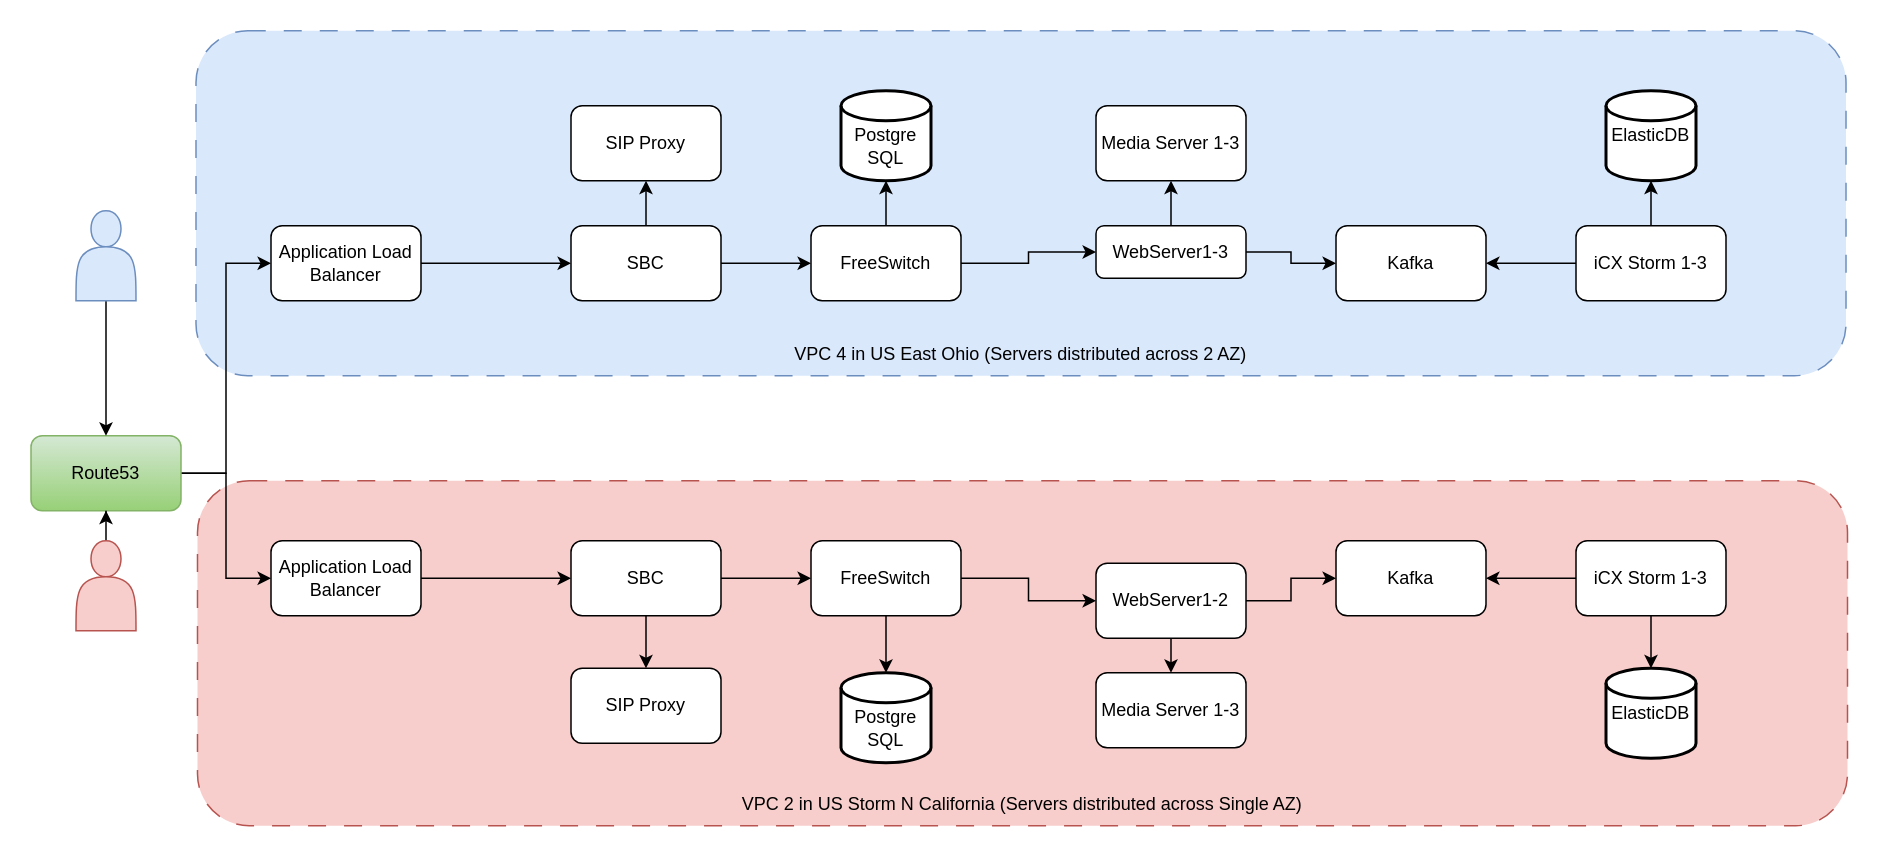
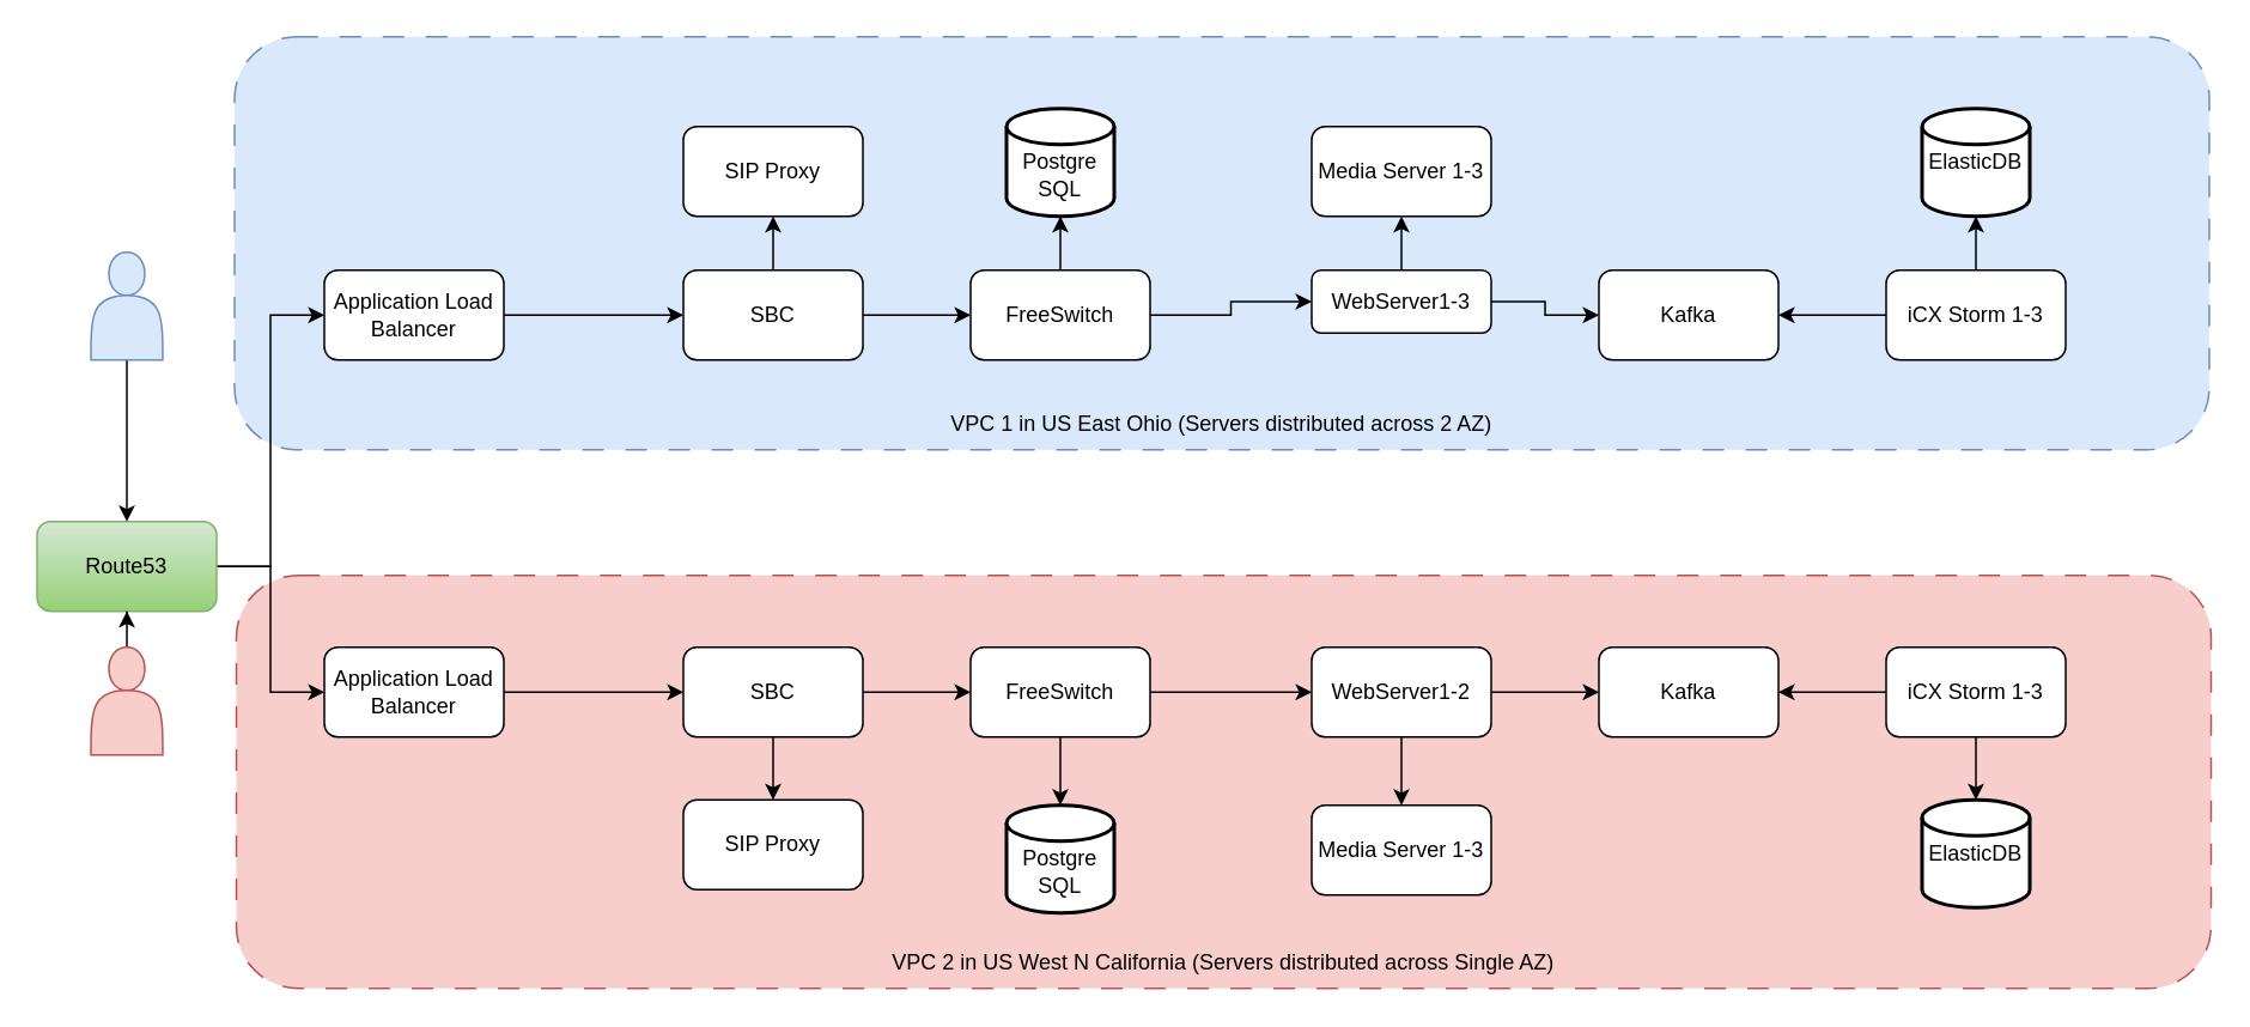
- <mxCell id="3" value="&lt;br&gt;&lt;div&gt;&lt;br&gt;&lt;/div&gt;&lt;div&gt;&lt;br&gt;&lt;/div&gt;&lt;div&gt;&lt;br&gt;&lt;/div&gt;&lt;div&gt;&lt;br&gt;&lt;/div&gt;&lt;div&gt;&lt;br&gt;&lt;/div&gt;&lt;div&gt;&lt;br&gt;&lt;/div&gt;&lt;div&gt;&lt;br&gt;&lt;/div&gt;&lt;div&gt;&lt;br&gt;&lt;/div&gt;&lt;div&gt;&lt;br&gt;&lt;/div&gt;&lt;div&gt;&lt;br&gt;&lt;/div&gt;&lt;div&gt;&lt;br&gt;&lt;/div&gt;&lt;div&gt;&lt;br&gt;&lt;/div&gt;&lt;div&gt;&lt;br&gt;&lt;/div&gt;&lt;div&gt;VPC 4 in US East Ohio (Servers distributed across 2 AZ)&lt;br&gt;&lt;/div&gt;" style="html=1;dashed=1;whiteSpace=wrap;rounded=1;fillColor=#dae8fc;dashPattern=12 12;strokeColor=#6c8ebf;" vertex="1" parent="1"><mxGeometry x="130" y="20" width="1100" height="230" as="geometry" /></mxCell>
+ <mxCell id="3" value="&lt;br&gt;&lt;div&gt;&lt;br&gt;&lt;/div&gt;&lt;div&gt;&lt;br&gt;&lt;/div&gt;&lt;div&gt;&lt;br&gt;&lt;/div&gt;&lt;div&gt;&lt;br&gt;&lt;/div&gt;&lt;div&gt;&lt;br&gt;&lt;/div&gt;&lt;div&gt;&lt;br&gt;&lt;/div&gt;&lt;div&gt;&lt;br&gt;&lt;/div&gt;&lt;div&gt;&lt;br&gt;&lt;/div&gt;&lt;div&gt;&lt;br&gt;&lt;/div&gt;&lt;div&gt;&lt;br&gt;&lt;/div&gt;&lt;div&gt;&lt;br&gt;&lt;/div&gt;&lt;div&gt;&lt;br&gt;&lt;/div&gt;&lt;div&gt;&lt;br&gt;&lt;/div&gt;&lt;div&gt;VPC 1 in US East Ohio (Servers distributed across 2 AZ)&lt;br&gt;&lt;/div&gt;" style="html=1;dashed=1;whiteSpace=wrap;rounded=1;fillColor=#dae8fc;dashPattern=12 12;strokeColor=#6c8ebf;" vertex="1" parent="1"><mxGeometry x="130" y="20" width="1100" height="230" as="geometry" /></mxCell>
- <mxCell id="32" value="WebServer1-2" style="html=1;dashed=0;whiteSpace=wrap;rounded=1;" vertex="1" parent="1"><mxGeometry x="730" y="375" width="100" height="50" as="geometry" /></mxCell>
+ <mxCell id="32" value="WebServer1-2" style="html=1;dashed=0;whiteSpace=wrap;rounded=1;" vertex="1" parent="1"><mxGeometry x="730" y="360" width="100" height="50" as="geometry" /></mxCell>
- <mxCell id="2" value="&lt;div&gt;&lt;br&gt;&lt;/div&gt;&lt;div&gt;&lt;br&gt;&lt;/div&gt;&lt;div&gt;&lt;br&gt;&lt;/div&gt;&lt;div&gt;&lt;br&gt;&lt;/div&gt;&lt;div&gt;&lt;br&gt;&lt;/div&gt;&lt;div&gt;&lt;br&gt;&lt;/div&gt;&lt;div&gt;&lt;br&gt;&lt;/div&gt;&lt;div&gt;&lt;br&gt;&lt;/div&gt;&lt;div&gt;&lt;br&gt;&lt;/div&gt;&lt;div&gt;&lt;br&gt;&lt;/div&gt;&lt;div&gt;&lt;br&gt;&lt;/div&gt;&lt;div&gt;&lt;br&gt;&lt;/div&gt;&lt;div&gt;&lt;br&gt;&lt;/div&gt;&lt;div&gt;&lt;br&gt;&lt;/div&gt;&lt;div&gt;VPC 2 in US Storm N California (Servers distributed across Single AZ)&lt;br&gt;&lt;/div&gt;" style="html=1;dashed=1;whiteSpace=wrap;rounded=1;fillColor=#f8cecc;dashPattern=12 12;strokeColor=#b85450;" vertex="1" parent="1"><mxGeometry x="131" y="320" width="1100" height="230" as="geometry" /></mxCell>
+ <mxCell id="2" value="&lt;div&gt;&lt;br&gt;&lt;/div&gt;&lt;div&gt;&lt;br&gt;&lt;/div&gt;&lt;div&gt;&lt;br&gt;&lt;/div&gt;&lt;div&gt;&lt;br&gt;&lt;/div&gt;&lt;div&gt;&lt;br&gt;&lt;/div&gt;&lt;div&gt;&lt;br&gt;&lt;/div&gt;&lt;div&gt;&lt;br&gt;&lt;/div&gt;&lt;div&gt;&lt;br&gt;&lt;/div&gt;&lt;div&gt;&lt;br&gt;&lt;/div&gt;&lt;div&gt;&lt;br&gt;&lt;/div&gt;&lt;div&gt;&lt;br&gt;&lt;/div&gt;&lt;div&gt;&lt;br&gt;&lt;/div&gt;&lt;div&gt;&lt;br&gt;&lt;/div&gt;&lt;div&gt;&lt;br&gt;&lt;/div&gt;&lt;div&gt;VPC 2 in US West N California (Servers distributed across Single AZ)&lt;br&gt;&lt;/div&gt;" style="html=1;dashed=1;whiteSpace=wrap;rounded=1;fillColor=#f8cecc;dashPattern=12 12;strokeColor=#b85450;" vertex="1" parent="1"><mxGeometry x="131" y="320" width="1100" height="230" as="geometry" /></mxCell>
